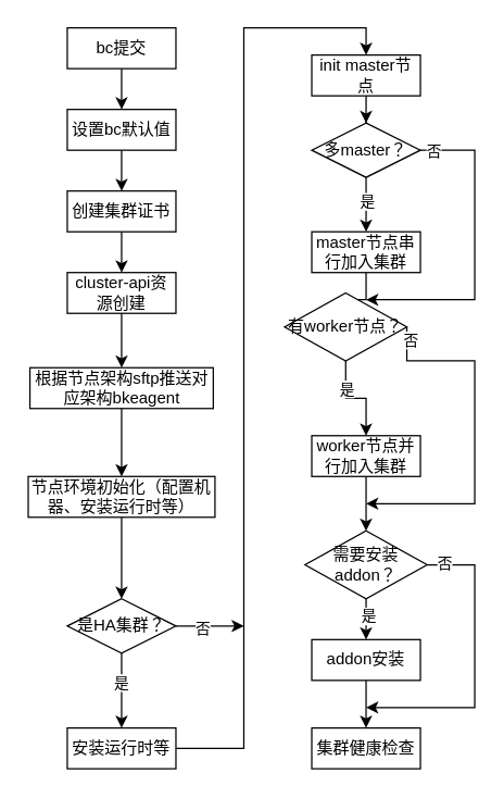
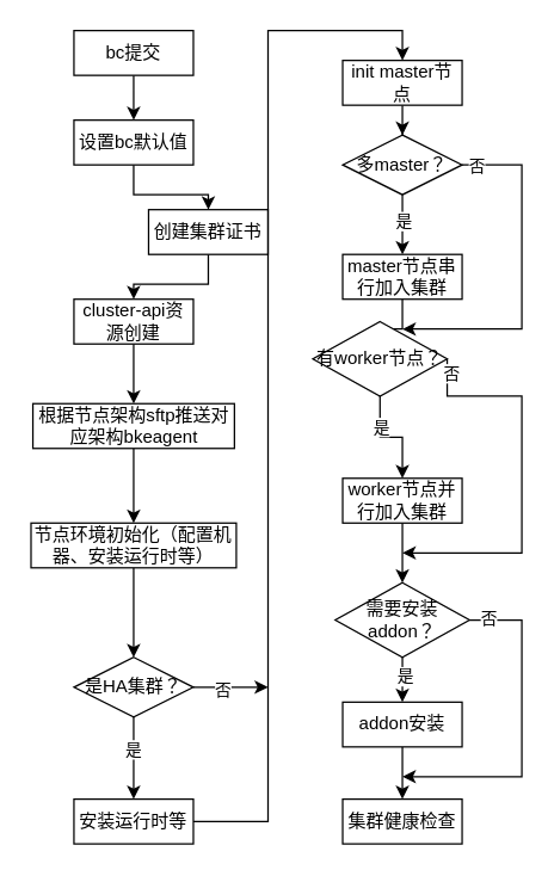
- <mxCell id="5" value="创建集群证书" style="rounded=0;whiteSpace=wrap;html=1;" vertex="1" parent="1"><mxGeometry x="49" y="140" width="80" height="30" as="geometry" /></mxCell>
+ <mxCell id="5" value="创建集群证书" style="rounded=0;whiteSpace=wrap;html=1;" vertex="1" parent="1"><mxGeometry x="99" y="140" width="80" height="30" as="geometry" /></mxCell>
